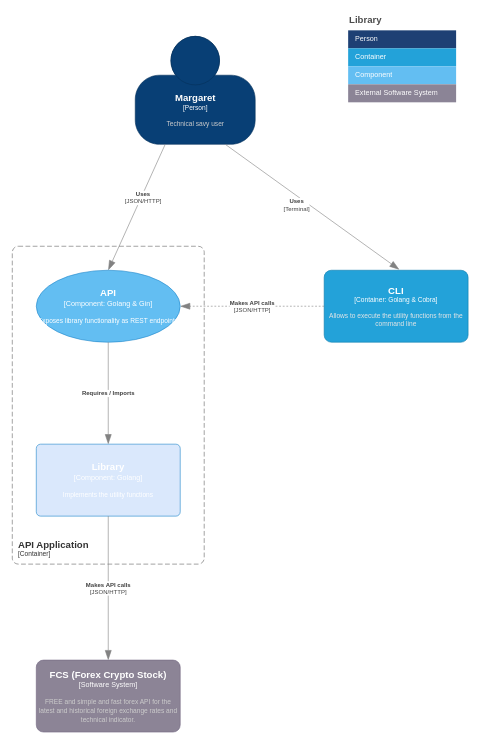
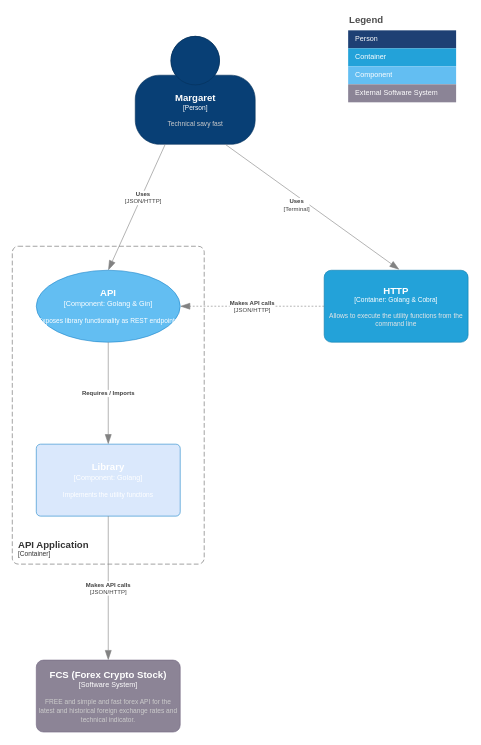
- <mxCell id="13" value="Library" style="align=left;fontSize=16;fontStyle=1;strokeColor=none;fillColor=none;fontColor=#4D4D4D;spacingTop=-8;resizable=0;" vertex="1" parent="1"><mxGeometry x="580" y="20" width="180" height="30" as="geometry" /></mxCell>
+ <mxCell id="13" value="Legend" style="align=left;fontSize=16;fontStyle=1;strokeColor=none;fillColor=none;fontColor=#4D4D4D;spacingTop=-8;resizable=0;" vertex="1" parent="1"><mxGeometry x="580" y="20" width="180" height="30" as="geometry" /></mxCell>
- <mxCell id="2" value="&lt;font style=&quot;font-size: 16px&quot;&gt;&lt;b&gt;Margaret&lt;/b&gt;&lt;/font&gt;&lt;div&gt;[Person]&lt;/div&gt;&lt;br&gt;&lt;div&gt;&lt;font style=&quot;font-size: 11px&quot;&gt;&lt;font color=&quot;#cccccc&quot;&gt;Technical savy user&lt;/font&gt;&lt;/div&gt;" style="html=1;fontSize=11;dashed=0;whitespace=wrap;fillColor=#083F75;strokeColor=#06315C;fontColor=#ffffff;shape=mxgraph.c4.person2;align=center;metaEdit=1;points=[[0.5,0,0],[1,0.5,0],[1,0.75,0],[0.75,1,0],[0.5,1,0],[0.25,1,0],[0,0.75,0],[0,0.5,0]];resizable=0;" parent="1" vertex="1"><mxGeometry x="225" y="60" width="200" height="180" as="geometry" /></mxCell>
+ <mxCell id="2" value="&lt;font style=&quot;font-size: 16px&quot;&gt;&lt;b&gt;Margaret&lt;/b&gt;&lt;/font&gt;&lt;div&gt;[Person]&lt;/div&gt;&lt;br&gt;&lt;div&gt;&lt;font style=&quot;font-size: 11px&quot;&gt;&lt;font color=&quot;#cccccc&quot;&gt;Technical savy fast&lt;/font&gt;&lt;/div&gt;" style="html=1;fontSize=11;dashed=0;whitespace=wrap;fillColor=#083F75;strokeColor=#06315C;fontColor=#ffffff;shape=mxgraph.c4.person2;align=center;metaEdit=1;points=[[0.5,0,0],[1,0.5,0],[1,0.75,0],[0.75,1,0],[0.5,1,0],[0.25,1,0],[0,0.75,0],[0,0.5,0]];resizable=0;" parent="1" vertex="1"><mxGeometry x="225" y="60" width="200" height="180" as="geometry" /></mxCell>
- <mxCell id="4" value="&lt;font style=&quot;font-size: 16px&quot;&gt;&lt;b&gt;CLI&lt;/b&gt;&lt;/font&gt;&lt;div&gt;[Container: Golang &amp; Cobra]&lt;/div&gt;&lt;br&gt;&lt;div&gt;&lt;font style=&quot;font-size: 11px&quot;&gt;&lt;font color=&quot;#E6E6E6&quot;&gt;Allows to execute the utility functions from the command line&lt;/font&gt;&lt;/div&gt;" style="rounded=1;whiteSpace=wrap;html=1;fontSize=11;labelBackgroundColor=none;fillColor=#23A2D9;fontColor=#ffffff;align=center;arcSize=10;strokeColor=#0E7DAD;metaEdit=1;resizable=0;points=[[0.25,0,0],[0.5,0,0],[0.75,0,0],[1,0.25,0],[1,0.5,0],[1,0.75,0],[0.75,1,0],[0.5,1,0],[0.25,1,0],[0,0.75,0],[0,0.5,0],[0,0.25,0]];" vertex="1" parent="1"><mxGeometry x="540" y="450" width="240" height="120" as="geometry" /></mxCell>
+ <mxCell id="4" value="&lt;font style=&quot;font-size: 16px&quot;&gt;&lt;b&gt;HTTP&lt;/b&gt;&lt;/font&gt;&lt;div&gt;[Container: Golang &amp; Cobra]&lt;/div&gt;&lt;br&gt;&lt;div&gt;&lt;font style=&quot;font-size: 11px&quot;&gt;&lt;font color=&quot;#E6E6E6&quot;&gt;Allows to execute the utility functions from the command line&lt;/font&gt;&lt;/div&gt;" style="rounded=1;whiteSpace=wrap;html=1;fontSize=11;labelBackgroundColor=none;fillColor=#23A2D9;fontColor=#ffffff;align=center;arcSize=10;strokeColor=#0E7DAD;metaEdit=1;resizable=0;points=[[0.25,0,0],[0.5,0,0],[0.75,0,0],[1,0.25,0],[1,0.5,0],[1,0.75,0],[0.75,1,0],[0.5,1,0],[0.25,1,0],[0,0.75,0],[0,0.5,0],[0,0.25,0]];" vertex="1" parent="1"><mxGeometry x="540" y="450" width="240" height="120" as="geometry" /></mxCell>
